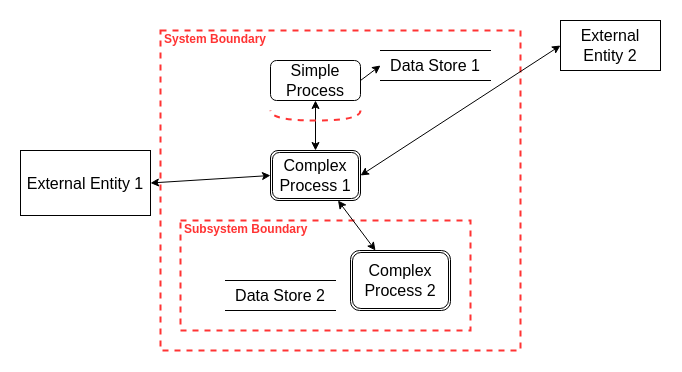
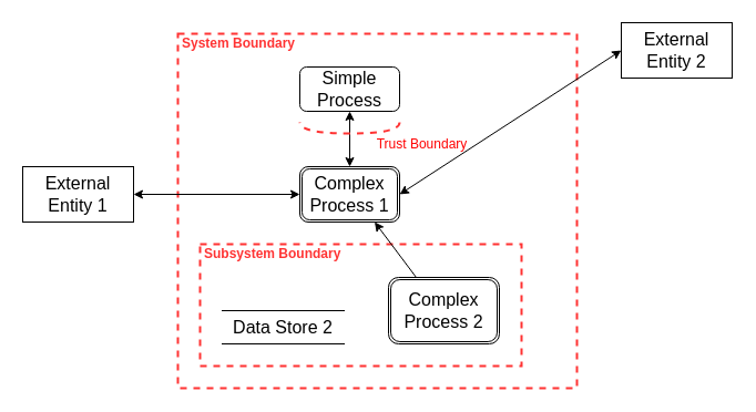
- <mxCell id="13" value="&lt;font style=&quot;font-size: 16px&quot;&gt;Data Store 1&lt;/font&gt;" style="shape=partialRectangle;whiteSpace=wrap;html=1;left=0;right=0;fillColor=none;" parent="1" vertex="1"><mxGeometry x="380" width="110" height="30" as="geometry" y="50" /></mxCell>
- <mxCell id="14" value="" style="endArrow=classic;html=1;fontColor=#FF3333;entryX=0;entryY=0.5;entryDx=0;entryDy=0;exitX=1;exitY=0.5;exitDx=0;exitDy=0;" parent="1" source="6" target="13" edge="1"><mxGeometry width="50" height="50" relative="1" as="geometry"><mxPoint x="580" y="270" as="sourcePoint" /><mxPoint x="610" y="265" as="targetPoint" /></mxGeometry></mxCell>
+ <mxCell id="17" value="Trust Boundary" style="text;html=1;align=center;verticalAlign=middle;resizable=0;points=[];autosize=1;fontColor=#FF0000;" parent="1" vertex="1"><mxGeometry x="330" y="120" width="100" height="20" as="geometry" /></mxCell>
- <mxCell id="8" value="&lt;span style=&quot;font-size: 16px&quot;&gt;External Entity 1&lt;/span&gt;" style="rounded=0;whiteSpace=wrap;html=1;" parent="1" vertex="1"><mxGeometry x="20" y="150" width="130" height="65" as="geometry" /></mxCell>
+ <mxCell id="8" value="&lt;span style=&quot;font-size: 16px&quot;&gt;External Entity 1&lt;/span&gt;" style="rounded=0;whiteSpace=wrap;html=1;" parent="1" vertex="1"><mxGeometry x="20" y="150" width="100" height="50" as="geometry" /></mxCell>
- <mxCell id="9" value="" style="endArrow=classic;startArrow=classic;html=1;fontColor=#FF3333;entryX=0.25;entryY=0;entryDx=0;entryDy=0;exitX=0.75;exitY=1;exitDx=0;exitDy=0;" parent="1" source="7" target="5" edge="1"><mxGeometry width="50" height="50" relative="1" as="geometry"><mxPoint x="530" y="300" as="sourcePoint" /><mxPoint x="560" y="435" as="targetPoint" /></mxGeometry></mxCell>
+ <mxCell id="9" value="" style="endArrow=none;startArrow=classic;html=1;fontColor=#FF3333;entryX=0.25;entryY=0;entryDx=0;entryDy=0;exitX=0.75;exitY=1;exitDx=0;exitDy=0;" parent="1" source="7" target="5" edge="1"><mxGeometry width="50" height="50" relative="1" as="geometry"><mxPoint x="530" y="300" as="sourcePoint" /><mxPoint x="560" y="435" as="targetPoint" /></mxGeometry></mxCell>
- <mxCell id="15" value="&lt;font style=&quot;font-size: 16px&quot;&gt;Data Store 2&lt;/font&gt;" style="shape=partialRectangle;whiteSpace=wrap;html=1;left=0;right=0;fillColor=none;" parent="1" vertex="1"><mxGeometry x="225" y="280" width="110" height="30" as="geometry" /></mxCell>
+ <mxCell id="15" value="&lt;font style=&quot;font-size: 16px&quot;&gt;Data Store 2&lt;/font&gt;" style="shape=partialRectangle;whiteSpace=wrap;html=1;left=0;right=0;fillColor=none;" parent="1" vertex="1"><mxGeometry x="200" y="280" width="110" height="30" as="geometry" /></mxCell>
